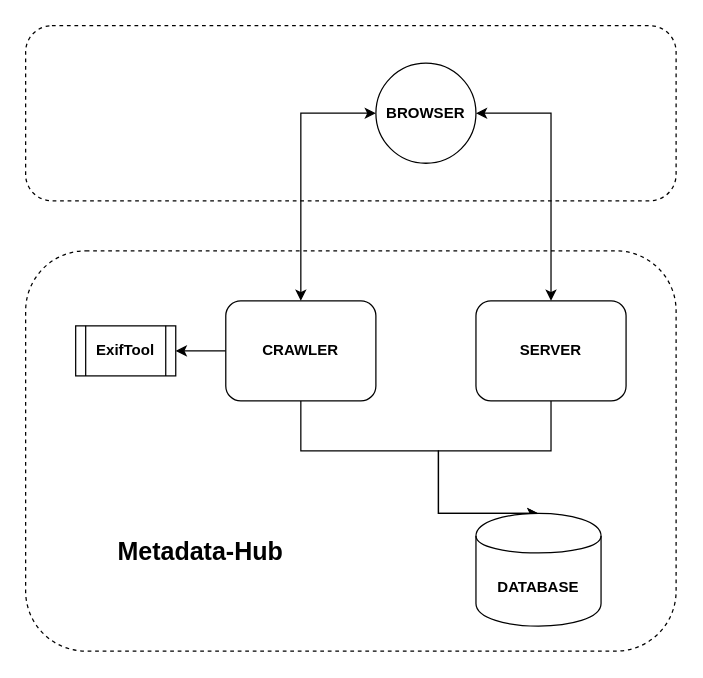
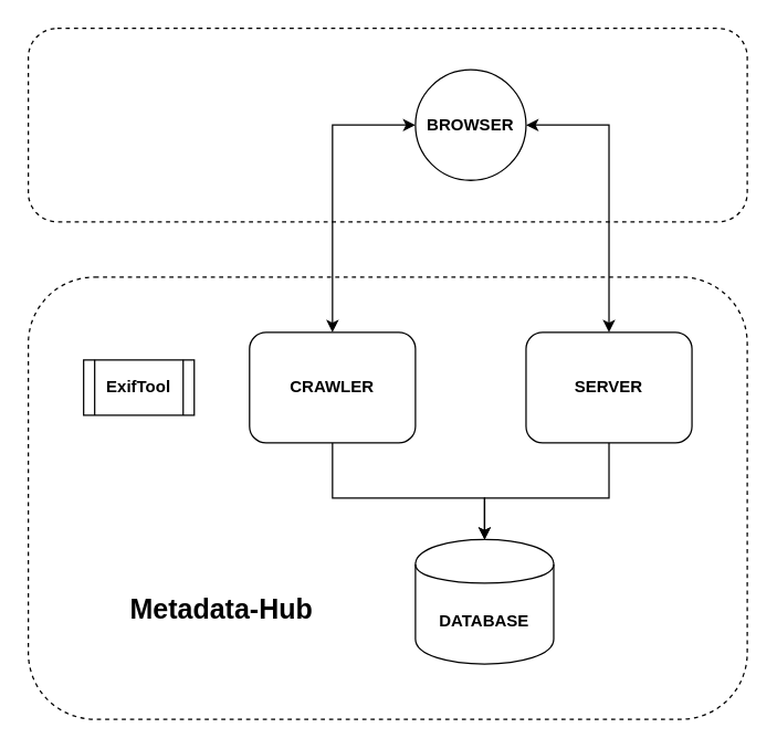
- <mxCell id="3" style="edgeStyle=orthogonalEdgeStyle;rounded=0;orthogonalLoop=1;jettySize=auto;html=1;exitX=0;exitY=0.5;exitDx=0;exitDy=0;entryX=1;entryY=0.5;entryDx=0;entryDy=0;" edge="1" parent="1" source="5" target="8"><mxGeometry relative="1" as="geometry" /></mxCell>
- <mxCell id="9" value="&lt;b&gt;DATABASE&lt;/b&gt;" style="shape=cylinder;whiteSpace=wrap;html=1;boundedLbl=1;backgroundOutline=1;" vertex="1" parent="1"><mxGeometry x="380" y="410" width="100" height="90" as="geometry" /></mxCell>
+ <mxCell id="9" value="&lt;b&gt;DATABASE&lt;/b&gt;" style="shape=cylinder;whiteSpace=wrap;html=1;boundedLbl=1;backgroundOutline=1;" vertex="1" parent="1"><mxGeometry x="300" y="390" width="100" height="90" as="geometry" /></mxCell>
